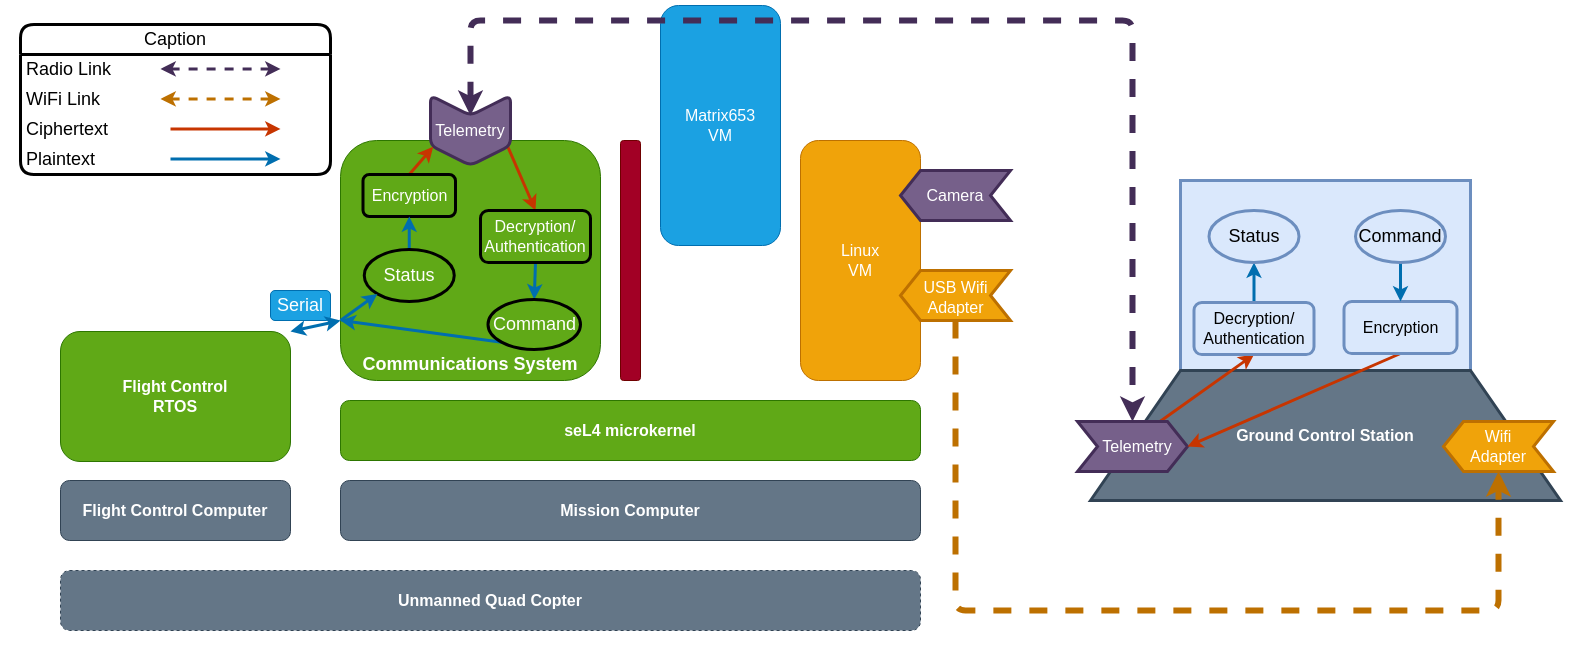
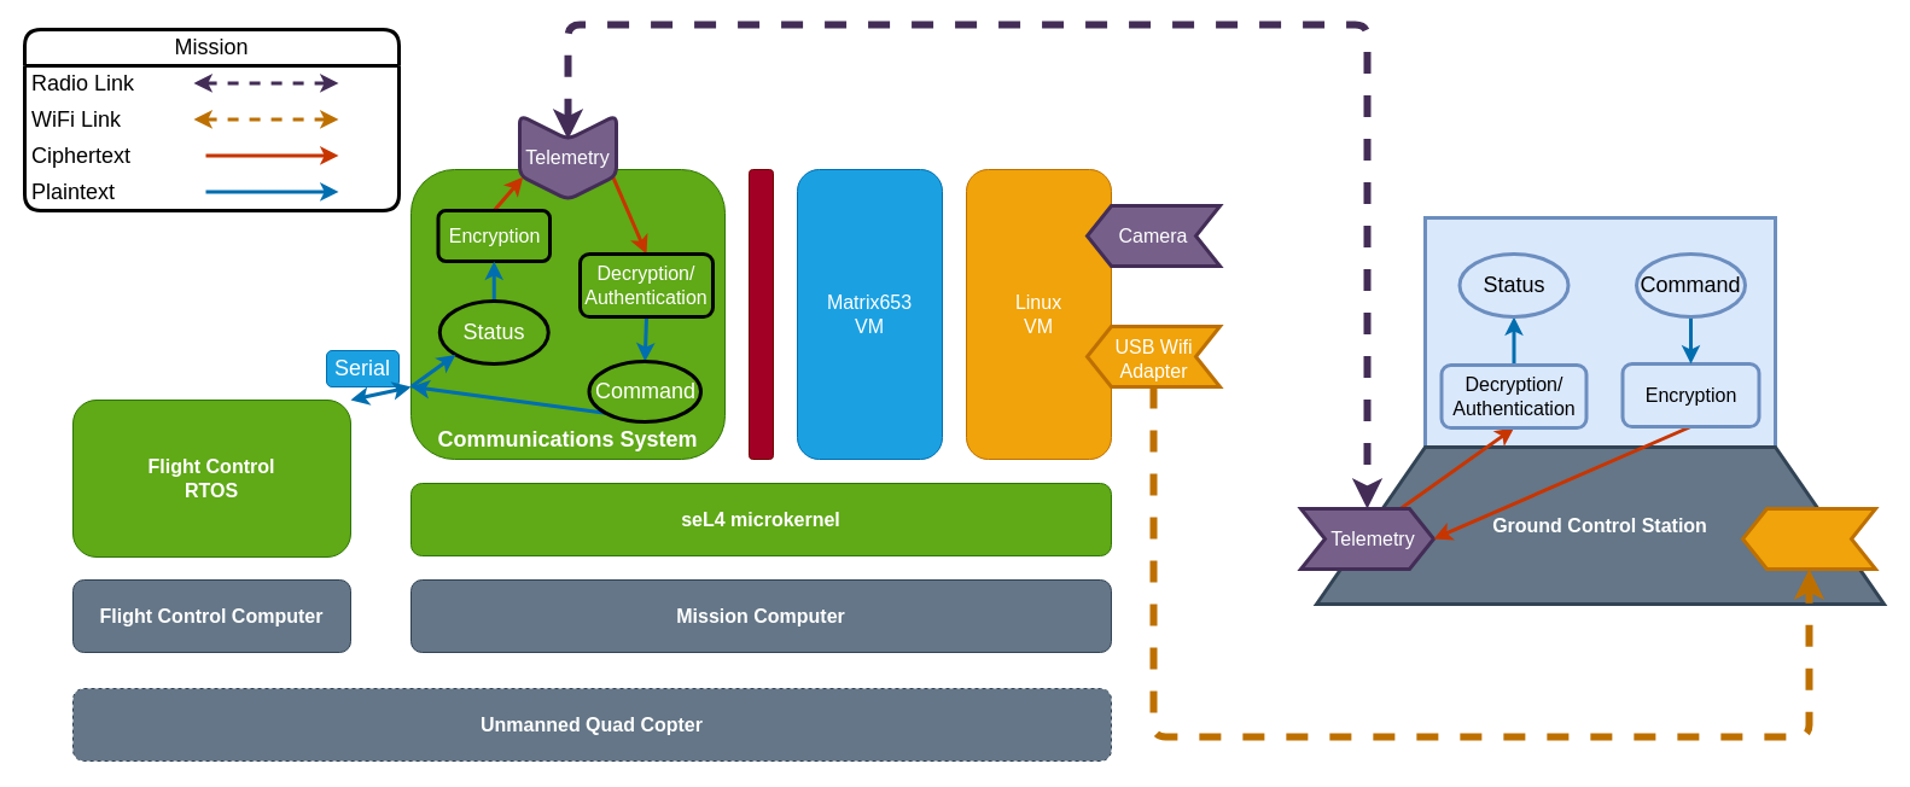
- <mxCell id="41" value="&lt;font color=&quot;#000000&quot;&gt;Caption&lt;/font&gt;" style="swimlane;fontStyle=0;childLayout=stackLayout;horizontal=1;startSize=30;horizontalStack=0;resizeParent=1;resizeParentMax=0;resizeLast=0;collapsible=1;marginBottom=0;whiteSpace=wrap;html=1;rounded=1;glass=0;strokeColor=#000000;strokeWidth=3;fontSize=18;fontColor=#FFFFFF;fillColor=none;" vertex="1" parent="1"><mxGeometry x="20" y="24" width="310" height="150" as="geometry" /></mxCell>
+ <mxCell id="41" value="&lt;font color=&quot;#000000&quot;&gt;Mission&lt;/font&gt;" style="swimlane;fontStyle=0;childLayout=stackLayout;horizontal=1;startSize=30;horizontalStack=0;resizeParent=1;resizeParentMax=0;resizeLast=0;collapsible=1;marginBottom=0;whiteSpace=wrap;html=1;rounded=1;glass=0;strokeColor=#000000;strokeWidth=3;fontSize=18;fontColor=#FFFFFF;fillColor=none;" vertex="1" parent="1"><mxGeometry x="20" y="24" width="310" height="150" as="geometry" /></mxCell>
- <mxCell id="10" value="&lt;font style=&quot;font-size: 16px;&quot;&gt;Matrix653&lt;br&gt;VM&lt;br&gt;&lt;/font&gt;" style="rounded=1;whiteSpace=wrap;html=1;fillColor=#1ba1e2;fontColor=#ffffff;strokeColor=#006EAF;" parent="1" vertex="1"><mxGeometry x="660" y="5" width="120" height="240" as="geometry" /></mxCell>
+ <mxCell id="10" value="&lt;font style=&quot;font-size: 16px;&quot;&gt;Matrix653&lt;br&gt;VM&lt;br&gt;&lt;/font&gt;" style="rounded=1;whiteSpace=wrap;html=1;fillColor=#1ba1e2;fontColor=#ffffff;strokeColor=#006EAF;" parent="1" vertex="1"><mxGeometry x="660" y="140" width="120" height="240" as="geometry" /></mxCell>
- <mxCell id="27" value="&lt;span style=&quot;color: rgb(255, 255, 255);&quot;&gt;Wifi&lt;/span&gt;&lt;br style=&quot;color: rgb(255, 255, 255);&quot;&gt;&lt;span style=&quot;color: rgb(255, 255, 255);&quot;&gt;Adapter&lt;/span&gt;" style="text;html=1;strokeColor=none;fillColor=none;align=center;verticalAlign=middle;whiteSpace=wrap;rounded=0;strokeWidth=3;fontSize=16;fontColor=#000000;" parent="1" vertex="1"><mxGeometry x="1468" y="431" width="60" height="30" as="geometry" /></mxCell>
